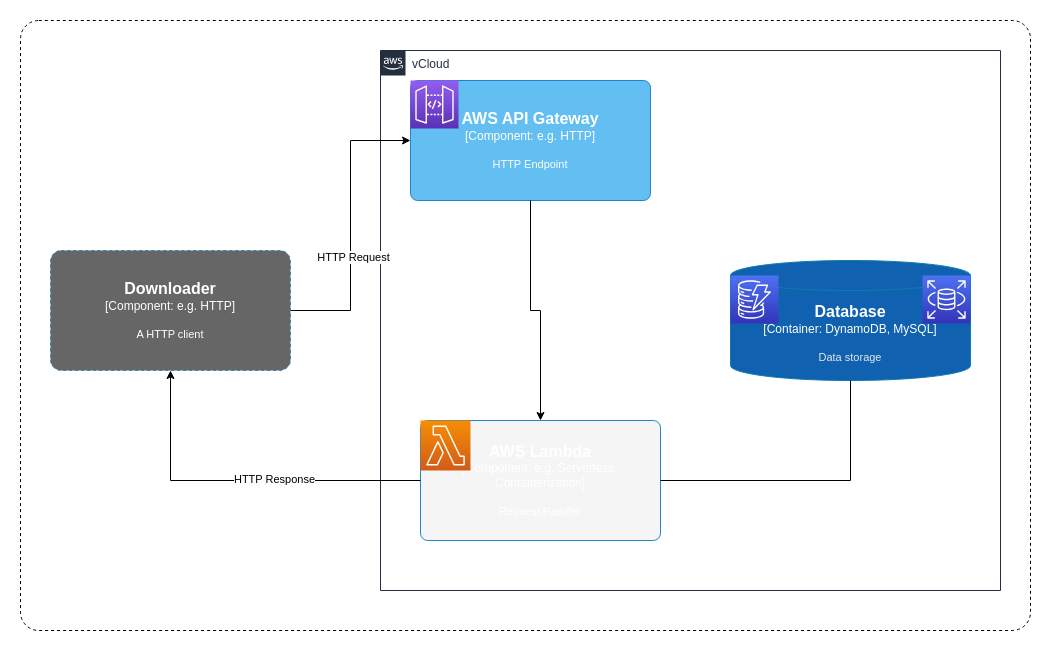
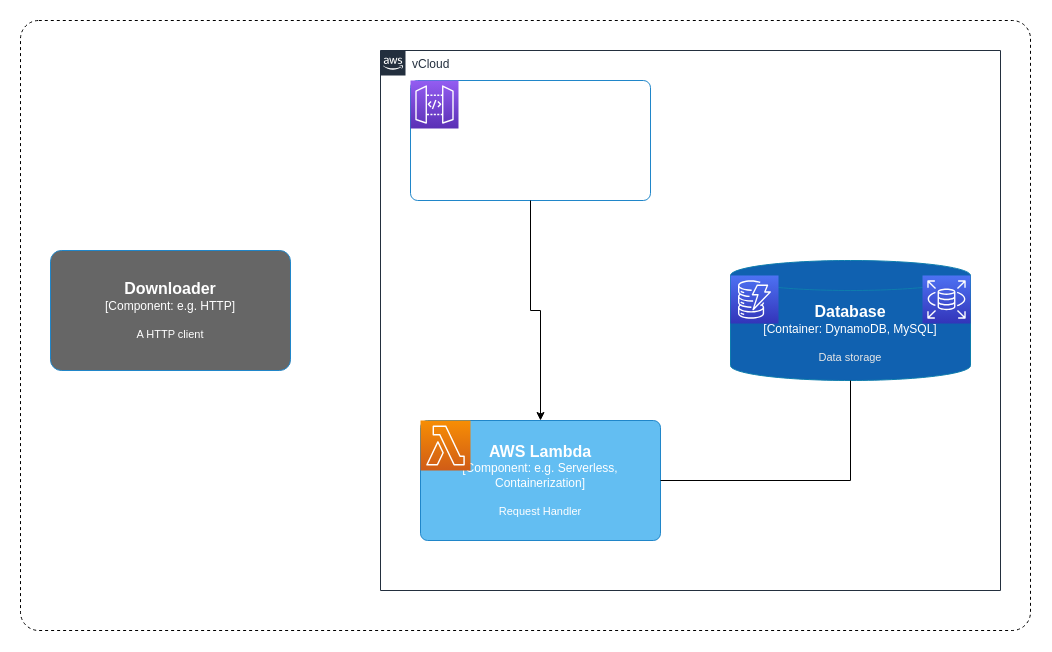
- <mxCell id="6" value="&lt;font style=&quot;font-size: 16px&quot;&gt;&lt;b&gt;AWS API Gateway&lt;/b&gt;&lt;/font&gt;&lt;div&gt;[Component: e.g. HTTP]&lt;/div&gt;&lt;br&gt;&lt;div&gt;&lt;font style=&quot;font-size: 11px&quot;&gt;HTTP Endpoint&lt;/font&gt;&lt;/div&gt;" style="rounded=1;whiteSpace=wrap;html=1;labelBackgroundColor=none;fillColor=#63BEF2;fontColor=#ffffff;align=center;arcSize=6;strokeColor=#2086C9;metaEdit=1;resizable=0;points=[[0.25,0,0],[0.5,0,0],[0.75,0,0],[1,0.25,0],[1,0.5,0],[1,0.75,0],[0.75,1,0],[0.5,1,0],[0.25,1,0],[0,0.75,0],[0,0.5,0],[0,0.25,0]];" vertex="1" parent="5"><mxGeometry width="240" height="120" as="geometry" /></mxCell>
+ <mxCell id="6" value="&lt;font style=&quot;font-size: 16px&quot;&gt;&lt;b&gt;AWS API Gateway&lt;/b&gt;&lt;/font&gt;&lt;div&gt;[Component: e.g. HTTP]&lt;/div&gt;&lt;br&gt;&lt;div&gt;&lt;font style=&quot;font-size: 11px&quot;&gt;HTTP Endpoint&lt;/font&gt;&lt;/div&gt;" style="rounded=1;whiteSpace=wrap;html=1;labelBackgroundColor=none;fillColor=#ffffff;fontColor=#ffffff;align=center;arcSize=6;strokeColor=#2086C9;metaEdit=1;resizable=0;points=[[0.25,0,0],[0.5,0,0],[0.75,0,0],[1,0.25,0],[1,0.5,0],[1,0.75,0],[0.75,1,0],[0.5,1,0],[0.25,1,0],[0,0.75,0],[0,0.5,0],[0,0.25,0]];" vertex="1" parent="5"><mxGeometry width="240" height="120" as="geometry" /></mxCell>
- <mxCell id="11" style="rounded=0;orthogonalLoop=1;jettySize=auto;html=1;entryX=0;entryY=0.5;entryDx=0;entryDy=0;entryPerimeter=0;edgeStyle=orthogonalEdgeStyle;" edge="1" parent="1" source="13" target="6"><mxGeometry relative="1" as="geometry" /></mxCell>
- <mxCell id="12" value="HTTP Request" style="edgeLabel;html=1;align=center;verticalAlign=middle;resizable=0;points=[];" vertex="1" connectable="0" parent="11"><mxGeometry x="-0.214" y="-2" relative="1" as="geometry"><mxPoint as="offset" /></mxGeometry></mxCell>
- <mxCell id="13" value="&lt;font style=&quot;font-size: 16px&quot;&gt;&lt;b&gt;Downloader&lt;/b&gt;&lt;/font&gt;&lt;div&gt;[Component: e.g. HTTP]&lt;/div&gt;&lt;br&gt;&lt;div&gt;&lt;font style=&quot;font-size: 11px&quot;&gt;A HTTP client&lt;/font&gt;&lt;/div&gt;" style="rounded=1;whiteSpace=wrap;html=1;labelBackgroundColor=none;fillColor=#666666;fontColor=#ffffff;align=center;arcSize=9;strokeColor=#2086C9;metaEdit=1;resizable=0;points=[[0.25,0,0],[0.5,0,0],[0.75,0,0],[1,0.25,0],[1,0.5,0],[1,0.75,0],[0.75,1,0],[0.5,1,0],[0.25,1,0],[0,0.75,0],[0,0.5,0],[0,0.25,0]];dashed=1;" vertex="1" parent="1"><mxGeometry x="50" y="250" width="240" height="120" as="geometry" /></mxCell>
+ <mxCell id="13" value="&lt;font style=&quot;font-size: 16px&quot;&gt;&lt;b&gt;Downloader&lt;/b&gt;&lt;/font&gt;&lt;div&gt;[Component: e.g. HTTP]&lt;/div&gt;&lt;br&gt;&lt;div&gt;&lt;font style=&quot;font-size: 11px&quot;&gt;A HTTP client&lt;/font&gt;&lt;/div&gt;" style="rounded=1;whiteSpace=wrap;html=1;labelBackgroundColor=none;fillColor=#666666;fontColor=#ffffff;align=center;arcSize=9;strokeColor=#2086C9;metaEdit=1;resizable=0;points=[[0.25,0,0],[0.5,0,0],[0.75,0,0],[1,0.25,0],[1,0.5,0],[1,0.75,0],[0.75,1,0],[0.5,1,0],[0.25,1,0],[0,0.75,0],[0,0.5,0],[0,0.25,0]];" vertex="1" parent="1"><mxGeometry x="50" y="250" width="240" height="120" as="geometry" /></mxCell>
- <mxCell id="18" style="edgeStyle=orthogonalEdgeStyle;rounded=0;orthogonalLoop=1;jettySize=auto;html=1;" edge="1" parent="1" source="15" target="13"><mxGeometry relative="1" as="geometry" /></mxCell>
- <mxCell id="19" value="HTTP Response" style="edgeLabel;html=1;align=center;verticalAlign=middle;resizable=0;points=[];" vertex="1" connectable="0" parent="18"><mxGeometry x="-0.183" y="-2" relative="1" as="geometry"><mxPoint as="offset" /></mxGeometry></mxCell>
- <mxCell id="15" value="&lt;font style=&quot;font-size: 16px&quot;&gt;&lt;b&gt;AWS Lambda&lt;/b&gt;&lt;/font&gt;&lt;div&gt;[Component: e.g. Serverless, Containerization]&lt;/div&gt;&lt;br&gt;&lt;div&gt;&lt;font style=&quot;font-size: 11px&quot;&gt;Request Handler&lt;/font&gt;&lt;/div&gt;" style="rounded=1;whiteSpace=wrap;html=1;labelBackgroundColor=none;fillColor=#f5f5f5;fontColor=#ffffff;align=center;arcSize=6;strokeColor=#2086C9;metaEdit=1;resizable=0;points=[[0.25,0,0],[0.5,0,0],[0.75,0,0],[1,0.25,0],[1,0.5,0],[1,0.75,0],[0.75,1,0],[0.5,1,0],[0.25,1,0],[0,0.75,0],[0,0.5,0],[0,0.25,0]];" vertex="1" parent="14"><mxGeometry width="240" height="120" as="geometry" /></mxCell>
+ <mxCell id="15" value="&lt;font style=&quot;font-size: 16px&quot;&gt;&lt;b&gt;AWS Lambda&lt;/b&gt;&lt;/font&gt;&lt;div&gt;[Component: e.g. Serverless, Containerization]&lt;/div&gt;&lt;br&gt;&lt;div&gt;&lt;font style=&quot;font-size: 11px&quot;&gt;Request Handler&lt;/font&gt;&lt;/div&gt;" style="rounded=1;whiteSpace=wrap;html=1;labelBackgroundColor=none;fillColor=#63BEF2;fontColor=#ffffff;align=center;arcSize=6;strokeColor=#2086C9;metaEdit=1;resizable=0;points=[[0.25,0,0],[0.5,0,0],[0.75,0,0],[1,0.25,0],[1,0.5,0],[1,0.75,0],[0.75,1,0],[0.5,1,0],[0.25,1,0],[0,0.75,0],[0,0.5,0],[0,0.25,0]];" vertex="1" parent="14"><mxGeometry width="240" height="120" as="geometry" /></mxCell>
